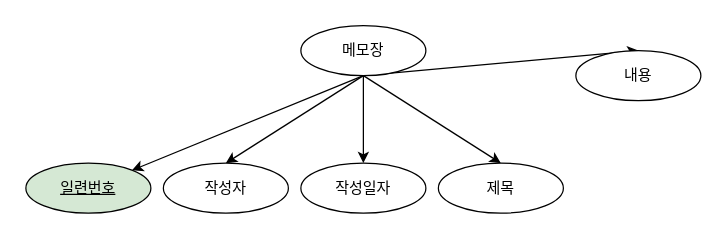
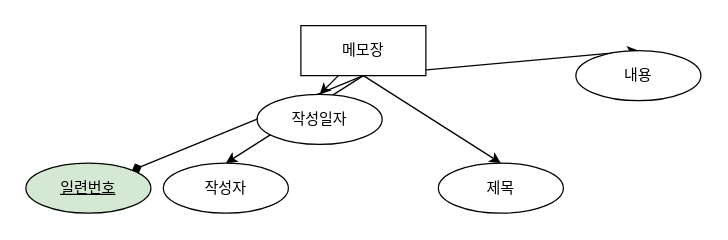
- <mxCell id="7" value="메모장" style="ellipse;whiteSpace=wrap;html=1;align=center;" vertex="1" parent="1"><mxGeometry x="240" y="20" width="100" height="40" as="geometry" /></mxCell>
+ <mxCell id="7" value="메모장" style="whiteSpace=wrap;html=1;align=center;" vertex="1" parent="1"><mxGeometry x="240" y="20" width="100" height="40" as="geometry" /></mxCell>
- <mxCell id="2" style="rounded=0;orthogonalLoop=1;jettySize=auto;html=1;exitX=0.5;exitY=1;exitDx=0;exitDy=0;" edge="1" parent="1" source="7" target="9"><mxGeometry relative="1" as="geometry" /></mxCell>
+ <mxCell id="2" style="rounded=0;orthogonalLoop=1;jettySize=auto;html=1;exitX=0.5;exitY=1;exitDx=0;exitDy=0;endArrow=diamond;" edge="1" parent="1" source="7" target="9"><mxGeometry relative="1" as="geometry" /></mxCell>
- <mxCell id="10" value="작성일자" style="ellipse;whiteSpace=wrap;html=1;align=center;" vertex="1" parent="1"><mxGeometry x="240" y="130" width="100" height="40" as="geometry" /></mxCell>
+ <mxCell id="10" value="작성일자" style="ellipse;whiteSpace=wrap;html=1;align=center;" vertex="1" parent="1"><mxGeometry x="205" y="75" width="100" height="40" as="geometry" /></mxCell>
